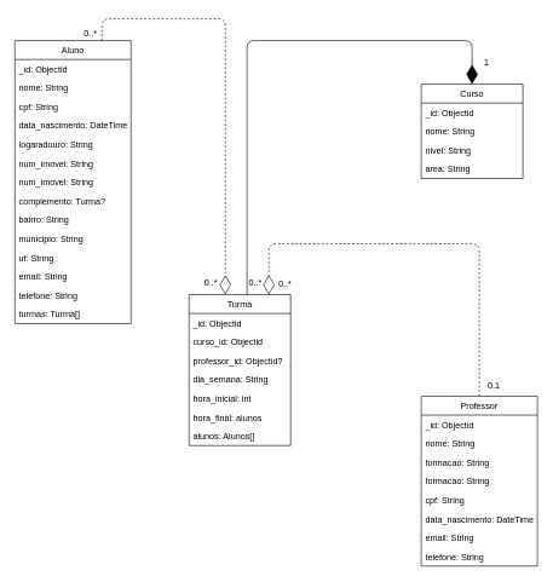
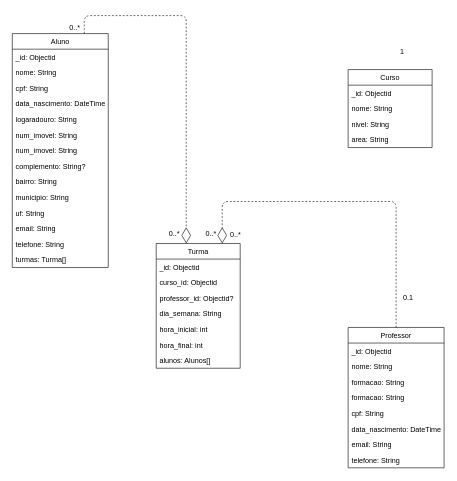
- <mxCell id="39" value="" style="endArrow=diamondThin;endFill=1;endSize=24;html=1;shadow=0;edgeStyle=orthogonalEdgeStyle;entryX=0.5;entryY=0;entryDx=0;entryDy=0;exitX=0.571;exitY=0;exitDx=0;exitDy=0;exitPerimeter=0;" parent="1" source="31" target="17" edge="1"><mxGeometry width="160" relative="1" as="geometry"><mxPoint x="370" y="250" as="sourcePoint" /><mxPoint x="560" y="50" as="targetPoint" /><Array as="points"><mxPoint x="340" y="50" /><mxPoint x="650" y="50" /></Array></mxGeometry></mxCell>
- <mxCell id="10" value="complemento: Turma?" style="text;strokeColor=none;fillColor=none;align=left;verticalAlign=top;spacingLeft=4;spacingRight=4;overflow=hidden;rotatable=0;points=[[0,0.5],[1,0.5]];portConstraint=eastwest;" parent="2" vertex="1"><mxGeometry y="208" width="160" height="26" as="geometry" /></mxCell>
+ <mxCell id="10" value="complemento: String?" style="text;strokeColor=none;fillColor=none;align=left;verticalAlign=top;spacingLeft=4;spacingRight=4;overflow=hidden;rotatable=0;points=[[0,0.5],[1,0.5]];portConstraint=eastwest;" parent="2" vertex="1"><mxGeometry y="208" width="160" height="26" as="geometry" /></mxCell>
- <mxCell id="46" value="0.1" style="text;html=1;align=center;verticalAlign=middle;resizable=0;points=[];autosize=1;strokeColor=none;fillColor=none;" vertex="1" parent="1"><mxGeometry x="660" y="510" width="40" height="30" as="geometry" /></mxCell>
+ <mxCell id="46" value="0.1" style="text;html=1;align=center;verticalAlign=middle;resizable=0;points=[];autosize=1;strokeColor=none;fillColor=none;" vertex="1" parent="1"><mxGeometry x="660" y="475" width="40" height="30" as="geometry" /></mxCell>
- <mxCell id="37" value="hora_final: alunos" style="text;strokeColor=none;fillColor=none;align=left;verticalAlign=top;spacingLeft=4;spacingRight=4;overflow=hidden;rotatable=0;points=[[0,0.5],[1,0.5]];portConstraint=eastwest;" parent="31" vertex="1"><mxGeometry y="156" width="140" height="26" as="geometry" /></mxCell>
+ <mxCell id="37" value="hora_final: int" style="text;strokeColor=none;fillColor=none;align=left;verticalAlign=top;spacingLeft=4;spacingRight=4;overflow=hidden;rotatable=0;points=[[0,0.5],[1,0.5]];portConstraint=eastwest;" parent="31" vertex="1"><mxGeometry y="156" width="140" height="26" as="geometry" /></mxCell>
